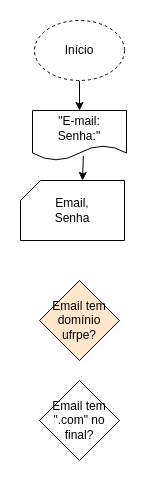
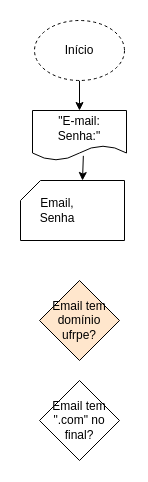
- <mxCell id="8" value="Email, Senha" style="text;html=1;align=center;verticalAlign=middle;whiteSpace=wrap;rounded=0;" vertex="1" parent="6"><mxGeometry x="22" y="15" width="60" height="30" as="geometry" /></mxCell>
+ <mxCell id="8" value="Email, Senha" style="text;html=1;align=center;verticalAlign=middle;whiteSpace=wrap;rounded=0;" vertex="1" parent="6"><mxGeometry x="7" y="15" width="60" height="30" as="geometry" /></mxCell>
